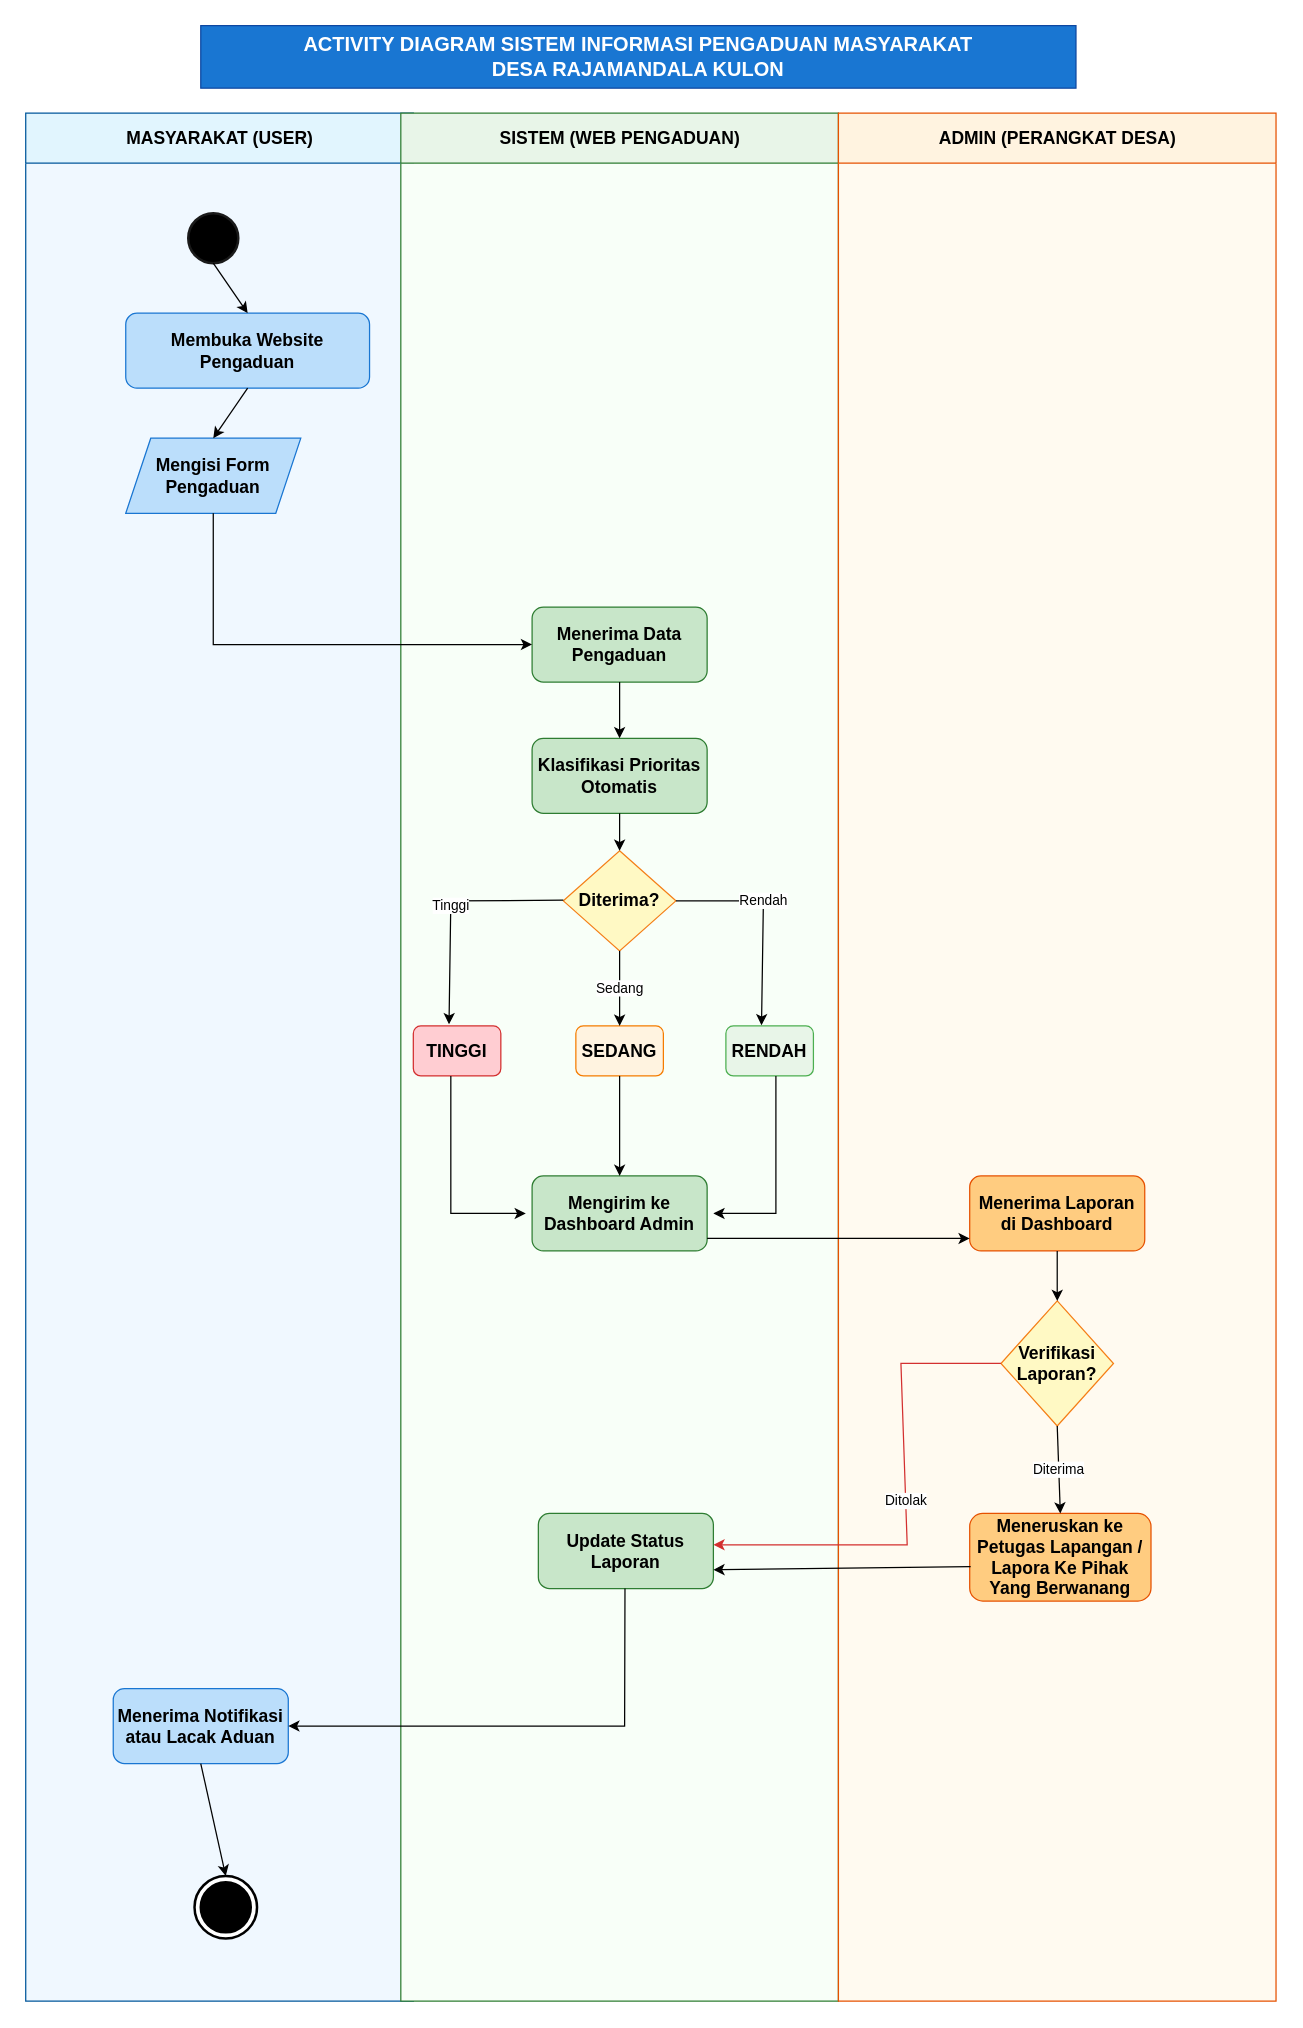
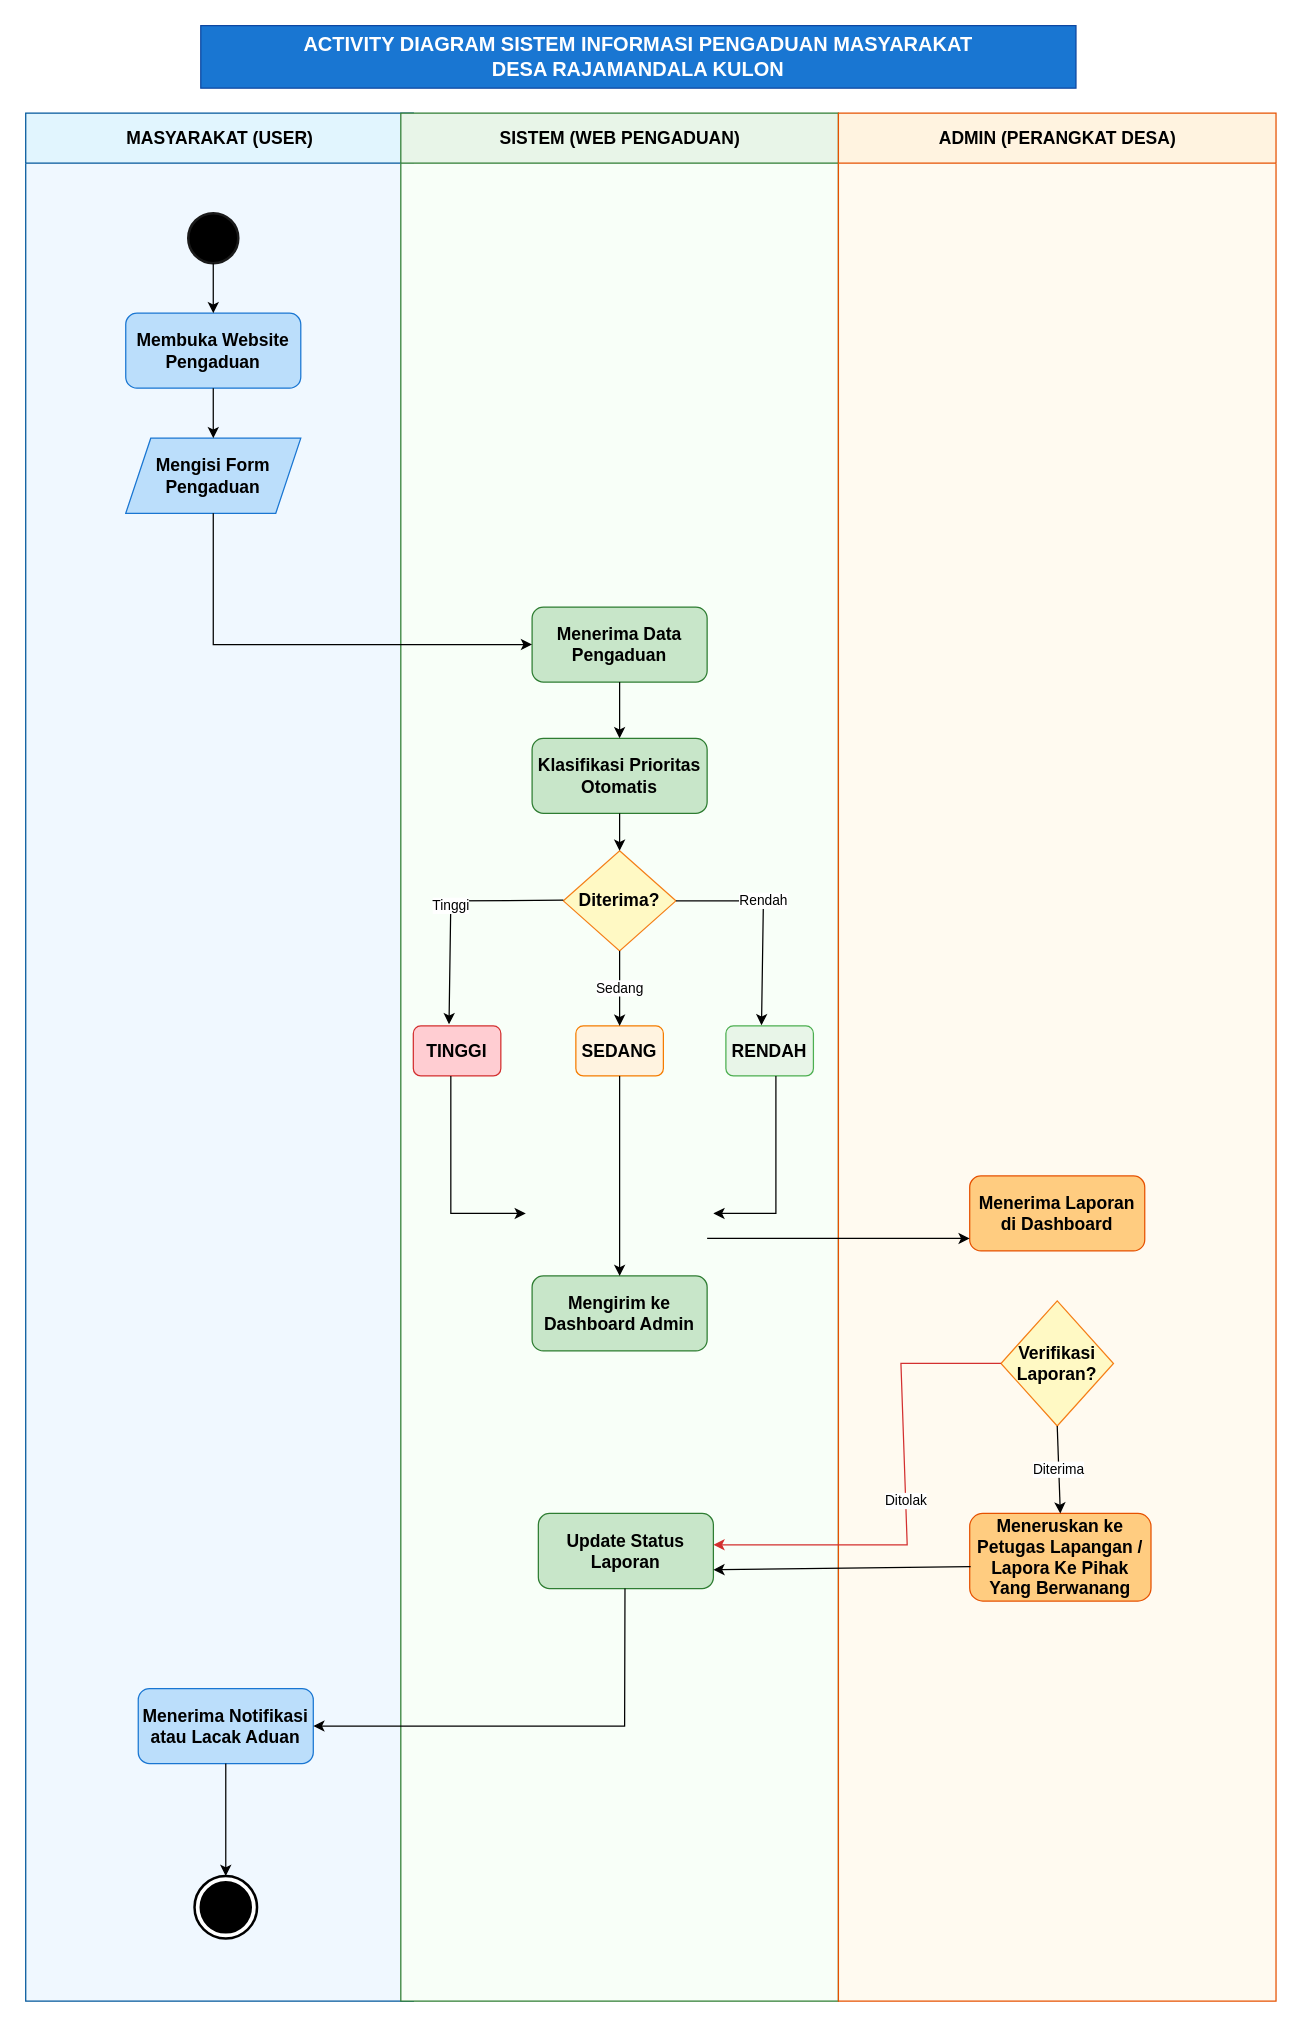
- <mxCell id="3" value="&lt;font style=&quot;font-size: 14px;&quot;&gt;&lt;b&gt;Membuka Website&lt;br&gt;Pengaduan&lt;/b&gt;&lt;/font&gt;" style="rounded=1;whiteSpace=wrap;html=1;fontSize=11;fillColor=#bbdefb;strokeColor=#1976d2;" parent="2" vertex="1"><mxGeometry x="80" y="160" width="195" height="60" as="geometry" /></mxCell>
+ <mxCell id="3" value="&lt;font style=&quot;font-size: 14px;&quot;&gt;&lt;b&gt;Membuka Website&lt;br&gt;Pengaduan&lt;/b&gt;&lt;/font&gt;" style="rounded=1;whiteSpace=wrap;html=1;fontSize=11;fillColor=#bbdefb;strokeColor=#1976d2;" parent="2" vertex="1"><mxGeometry x="80" y="160" width="140" height="60" as="geometry" /></mxCell>
- <mxCell id="15" value="&lt;font style=&quot;font-size: 14px;&quot;&gt;&lt;b&gt;Mengirim ke&lt;br&gt;Dashboard Admin&lt;/b&gt;&lt;/font&gt;" style="rounded=1;whiteSpace=wrap;html=1;fontSize=11;fillColor=#c8e6c9;strokeColor=#2e7d32;" parent="8" vertex="1"><mxGeometry x="105" y="850" width="140" height="60" as="geometry" /></mxCell>
+ <mxCell id="15" value="&lt;font style=&quot;font-size: 14px;&quot;&gt;&lt;b&gt;Mengirim ke&lt;br&gt;Dashboard Admin&lt;/b&gt;&lt;/font&gt;" style="rounded=1;whiteSpace=wrap;html=1;fontSize=11;fillColor=#c8e6c9;strokeColor=#2e7d32;" parent="8" vertex="1"><mxGeometry x="105" y="930" width="140" height="60" as="geometry" /></mxCell>
- <mxCell id="35" value="" style="endArrow=classic;html=1;rounded=0;exitX=0.5;exitY=1;exitDx=0;exitDy=0;entryX=0.5;entryY=0;entryDx=0;entryDy=0;" parent="1" source="23" target="24" edge="1"><mxGeometry width="50" height="50" relative="1" as="geometry"><mxPoint x="845" y="910" as="sourcePoint" /><mxPoint x="895" y="860" as="targetPoint" /></mxGeometry></mxCell>
- <mxCell id="5" value="&lt;font style=&quot;font-size: 14px;&quot;&gt;&lt;b&gt;Menerima Notifikasi&lt;br&gt;atau Lacak Aduan&lt;/b&gt;&lt;/font&gt;" style="rounded=1;whiteSpace=wrap;html=1;fontSize=11;fillColor=#bbdefb;strokeColor=#1976d2;" parent="2" vertex="1"><mxGeometry x="70" y="1260" width="140" height="60" as="geometry" /></mxCell>
+ <mxCell id="5" value="&lt;font style=&quot;font-size: 14px;&quot;&gt;&lt;b&gt;Menerima Notifikasi&lt;br&gt;atau Lacak Aduan&lt;/b&gt;&lt;/font&gt;" style="rounded=1;whiteSpace=wrap;html=1;fontSize=11;fillColor=#bbdefb;strokeColor=#1976d2;" parent="2" vertex="1"><mxGeometry x="90" y="1260" width="140" height="60" as="geometry" /></mxCell>
